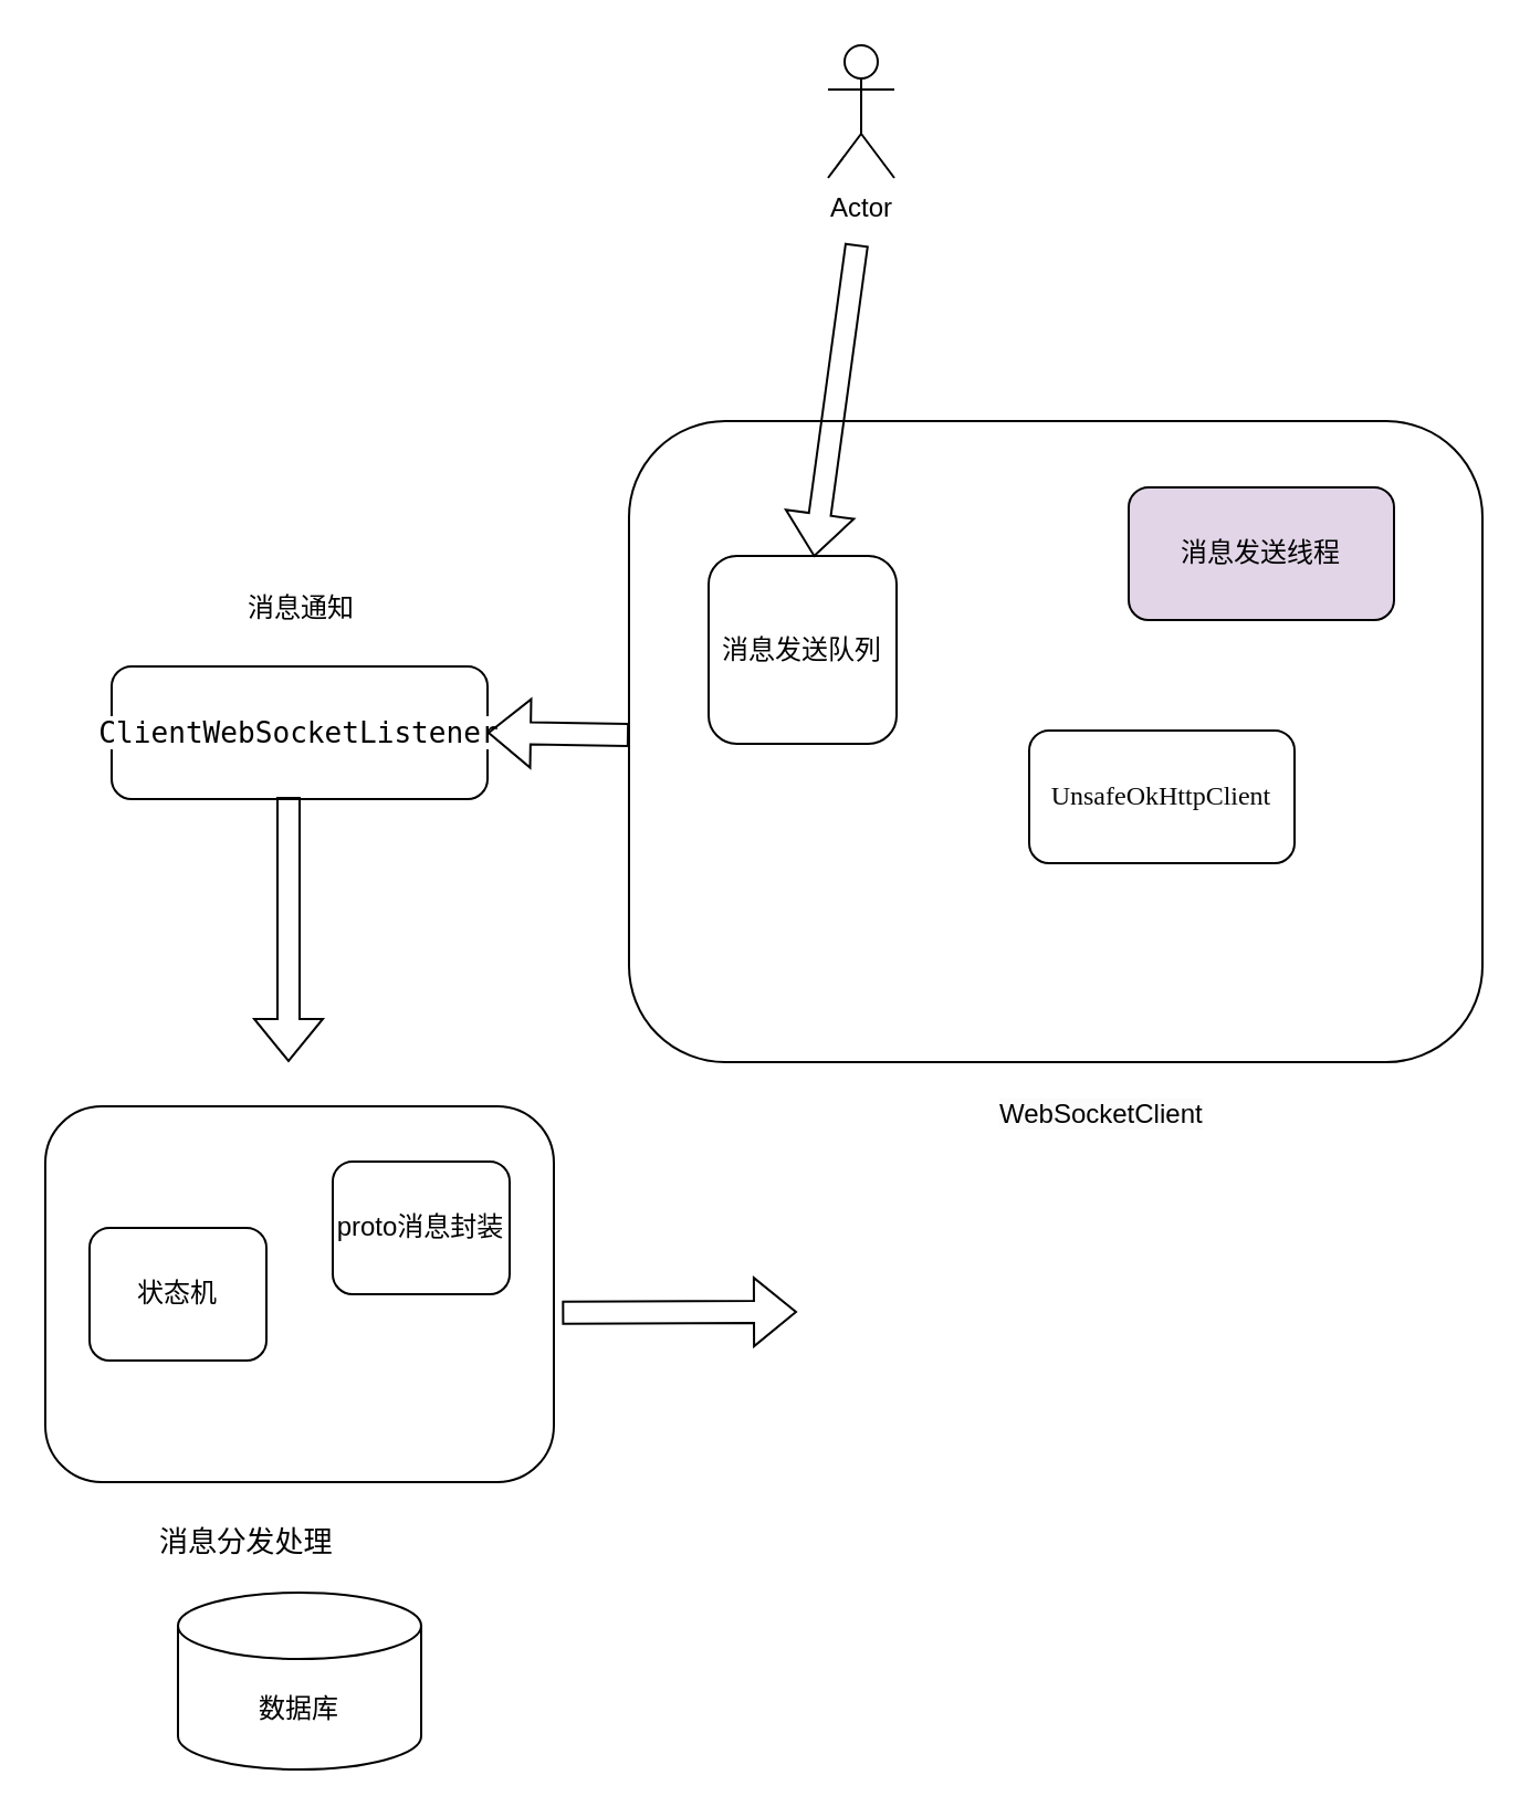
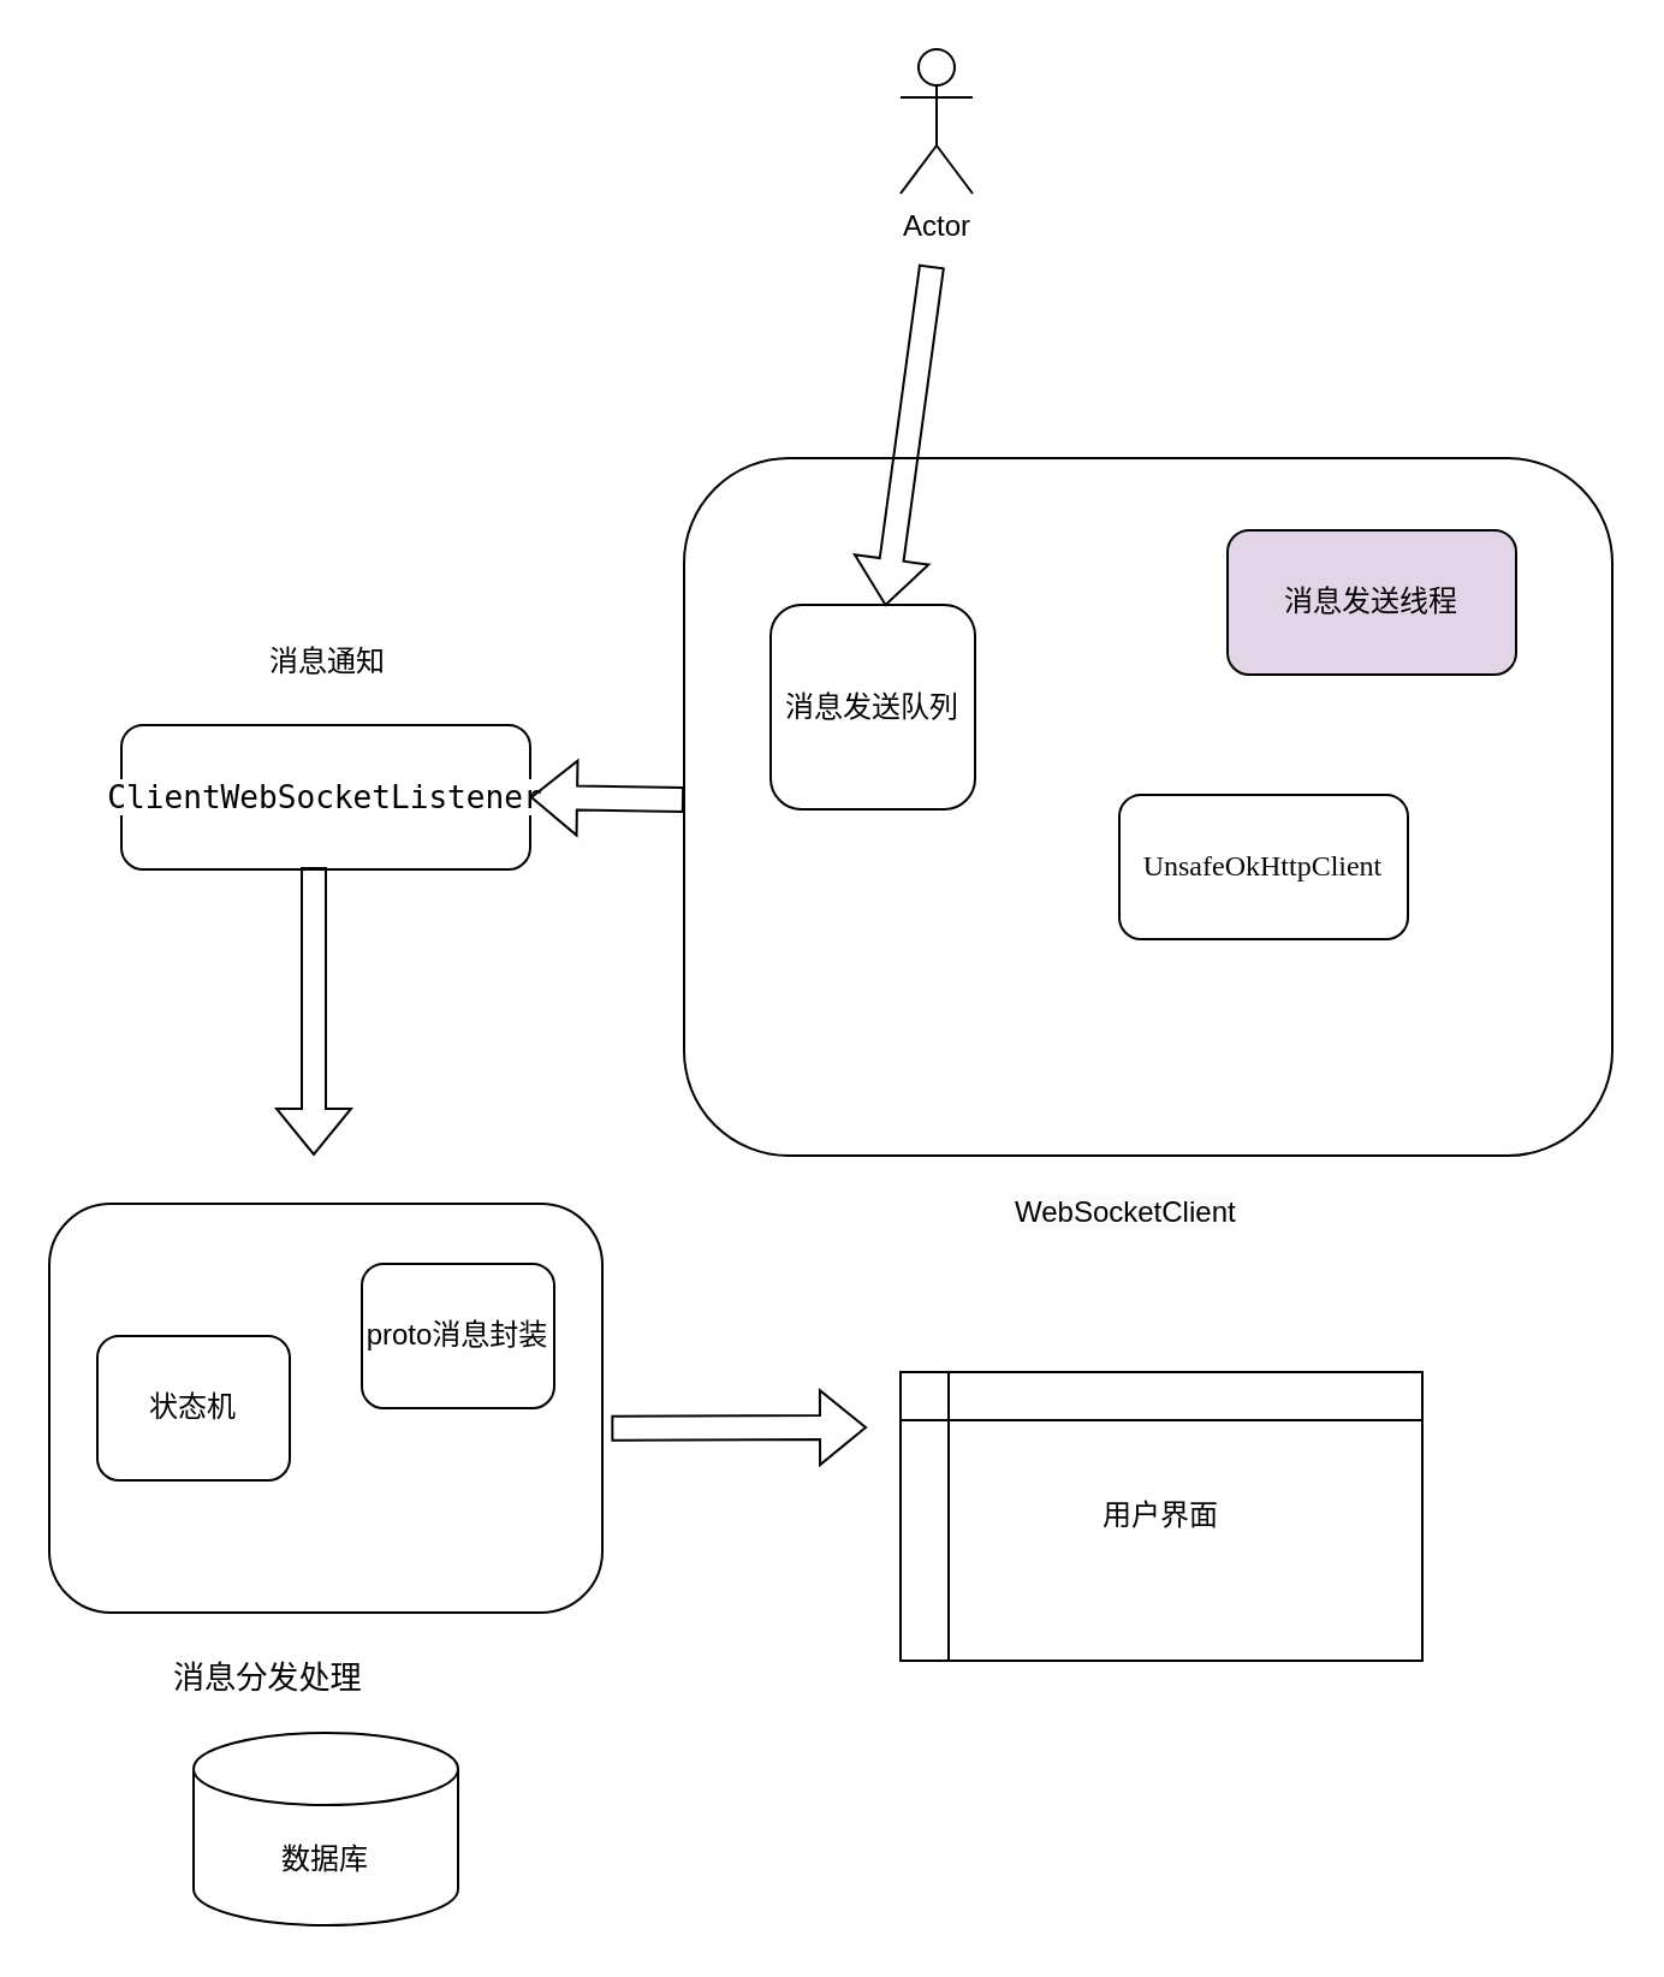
- <mxCell id="4" value="&lt;span style=&quot;color: rgb(0, 0, 0); font-family: Helvetica; font-size: 12px; font-style: normal; font-variant-ligatures: normal; font-variant-caps: normal; font-weight: 400; letter-spacing: normal; orphans: 2; text-align: center; text-indent: 0px; text-transform: none; widows: 2; word-spacing: 0px; -webkit-text-stroke-width: 0px; white-space: normal; background-color: rgb(251, 251, 251); text-decoration-thickness: initial; text-decoration-style: initial; text-decoration-color: initial; display: inline !important; float: none;&quot;&gt;WebSocketClient&lt;/span&gt;" style="text;whiteSpace=wrap;html=1;" vertex="1" parent="1"><mxGeometry x="450" y="490" width="130" height="40" as="geometry" /></mxCell>
+ <mxCell id="4" value="&lt;span style=&quot;color: rgb(0, 0, 0); font-family: Helvetica; font-size: 12px; font-style: normal; font-variant-ligatures: normal; font-variant-caps: normal; font-weight: 400; letter-spacing: normal; orphans: 2; text-align: center; text-indent: 0px; text-transform: none; widows: 2; word-spacing: 0px; -webkit-text-stroke-width: 0px; white-space: normal; background-color: rgb(251, 251, 251); text-decoration-thickness: initial; text-decoration-style: initial; text-decoration-color: initial; display: inline !important; float: none;&quot;&gt;WebSocketClient&lt;/span&gt;" style="text;whiteSpace=wrap;html=1;" vertex="1" parent="1"><mxGeometry x="420" y="490" width="130" height="40" as="geometry" /></mxCell>
+ <mxCell id="19" value="用户界面" style="shape=internalStorage;whiteSpace=wrap;html=1;backgroundOutline=1;" vertex="1" parent="1"><mxGeometry x="374" y="570" width="217" height="120" as="geometry" /></mxCell>
